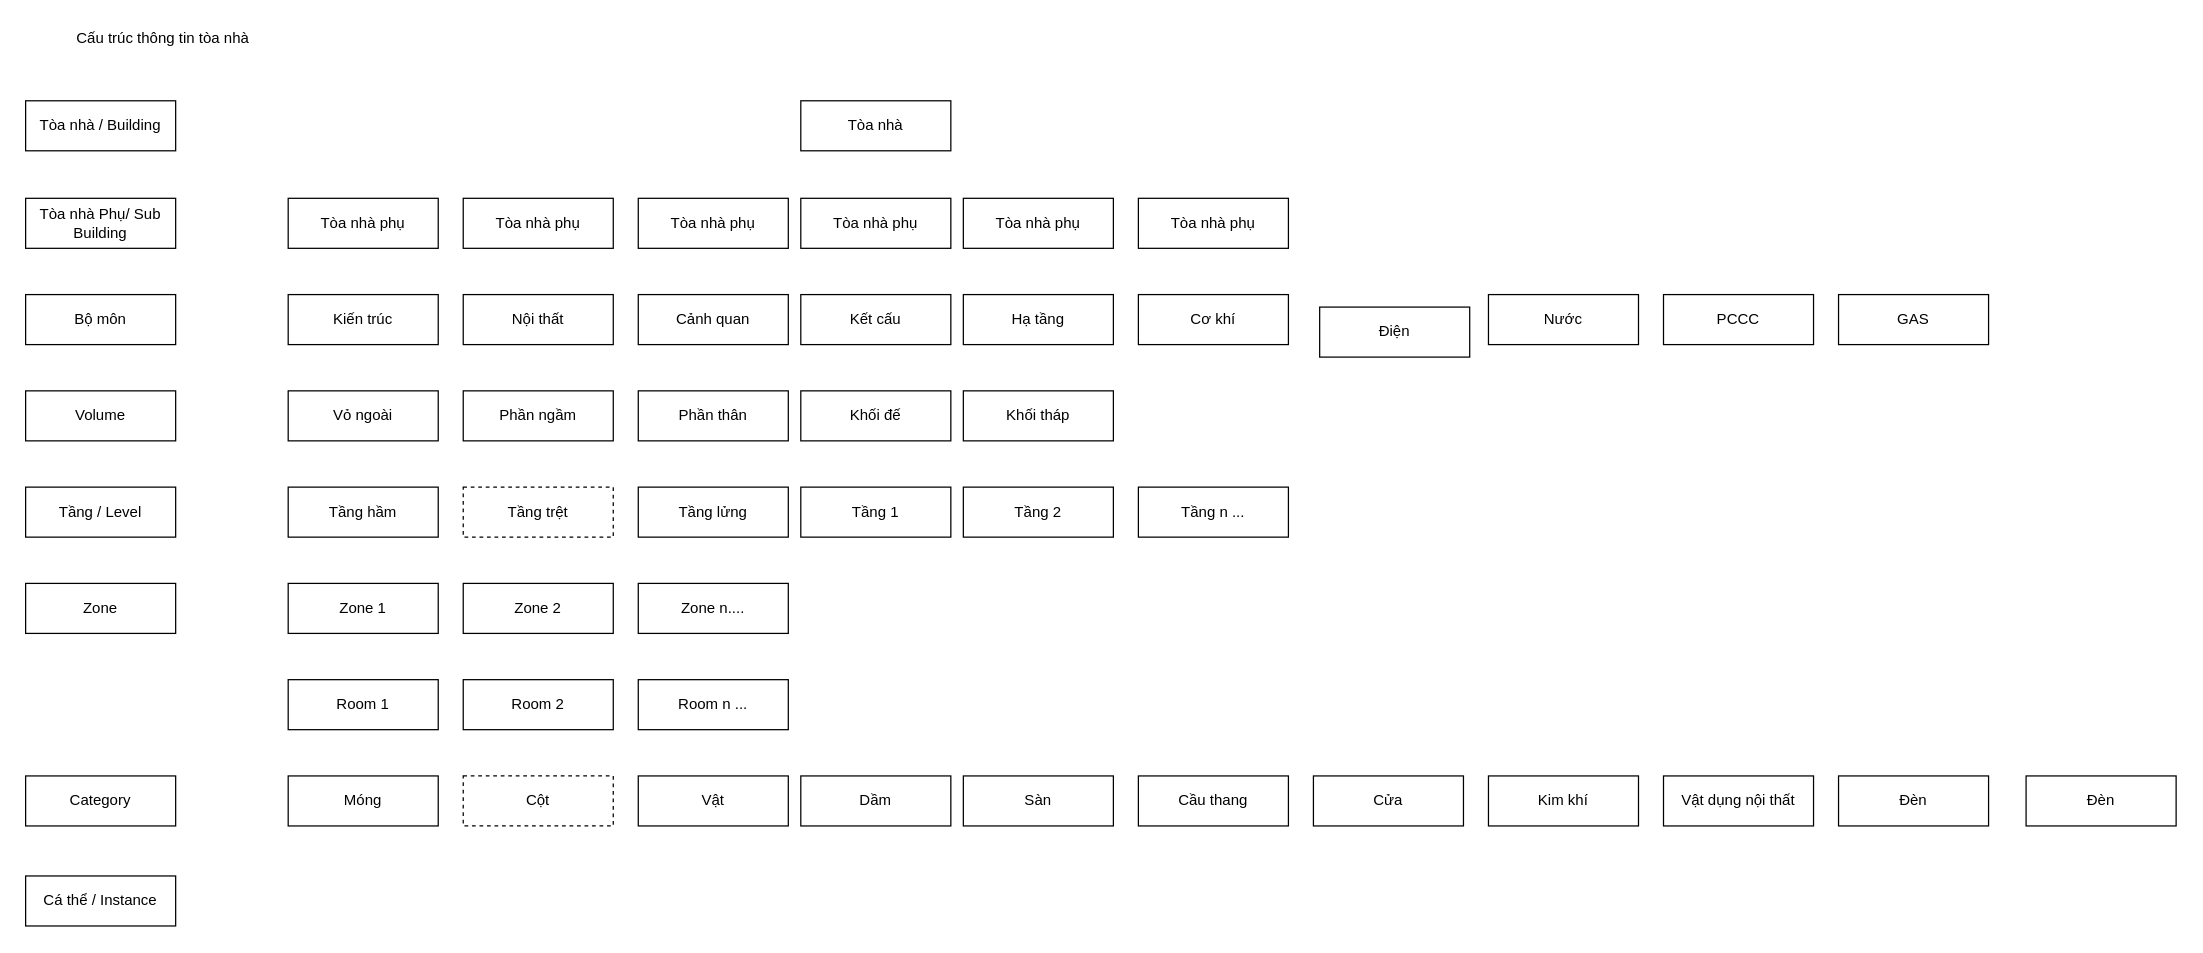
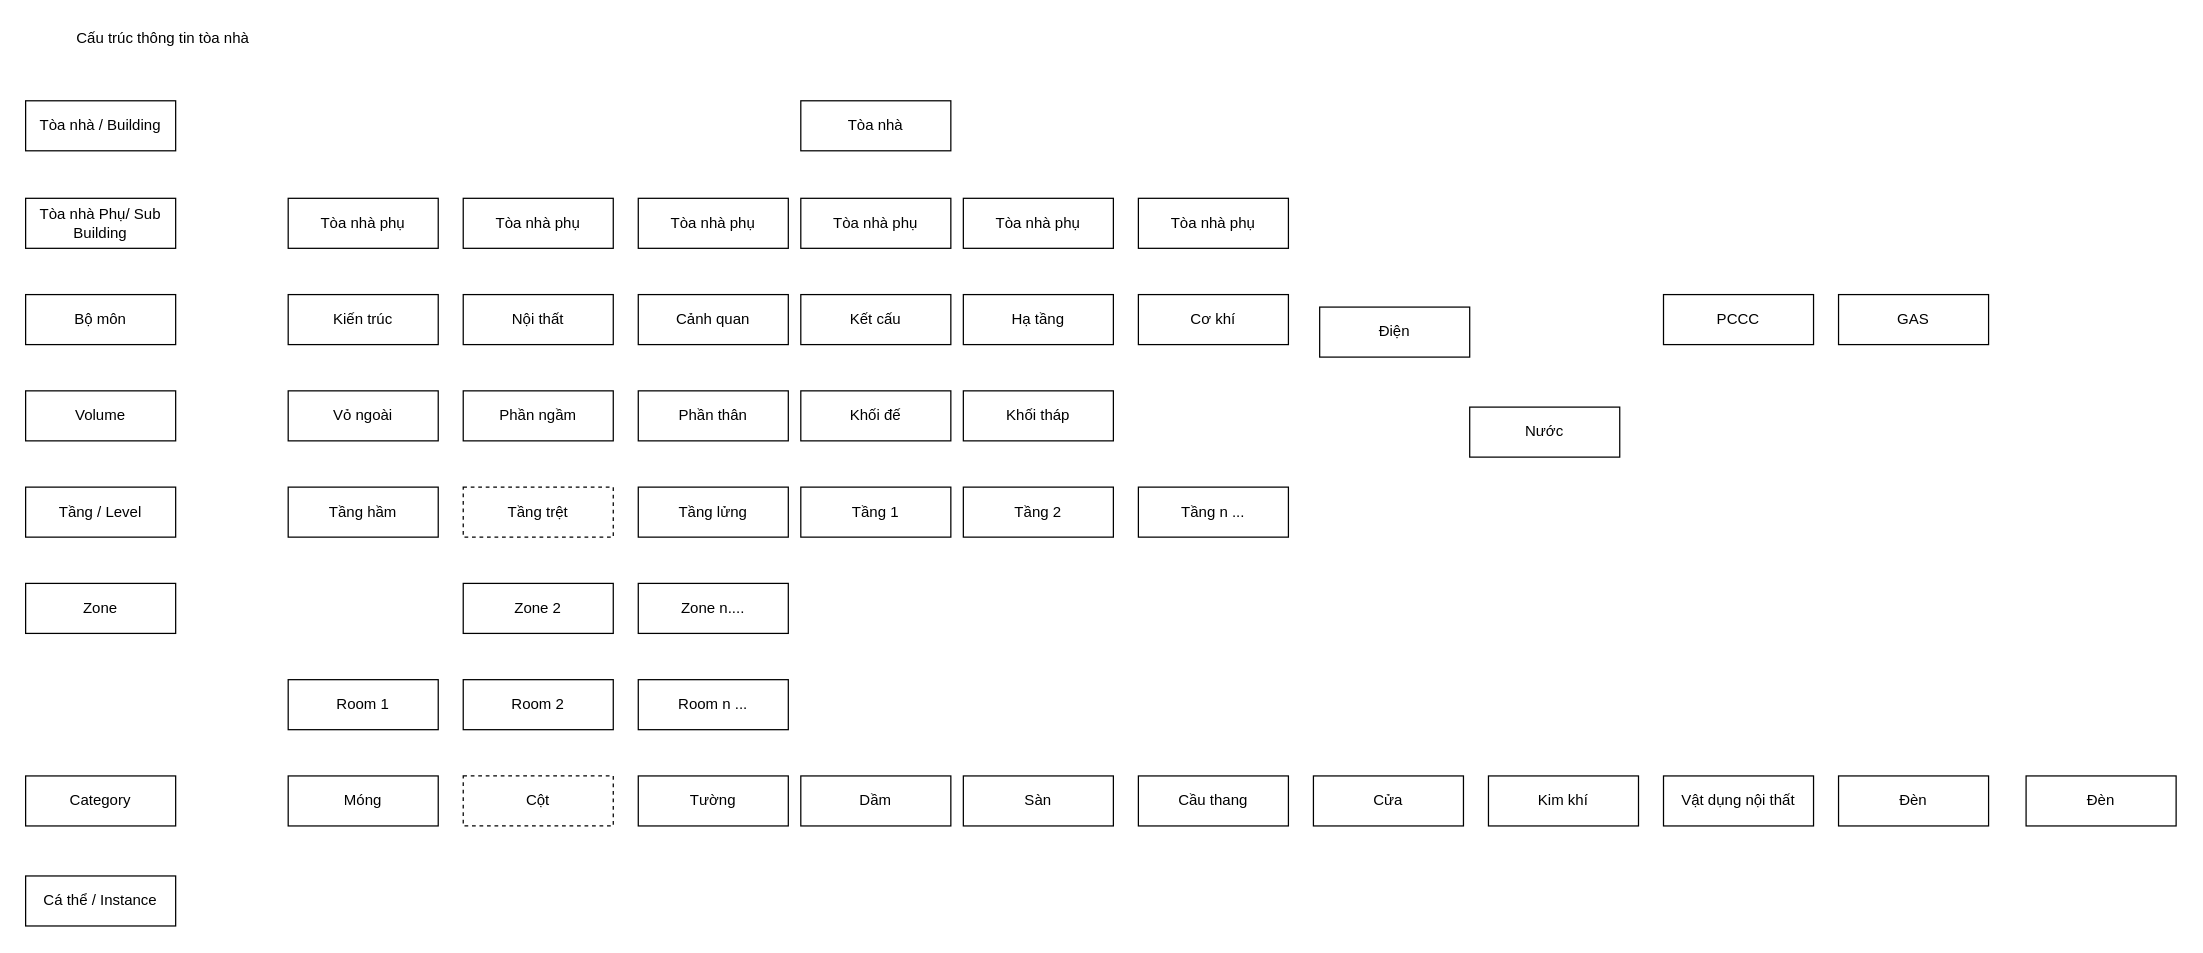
- <mxCell id="14" value="Nước" style="rounded=0;whiteSpace=wrap;html=1;" vertex="1" parent="1"><mxGeometry x="1190" y="235" width="120" height="40" as="geometry" /></mxCell>
+ <mxCell id="14" value="Nước" style="rounded=0;whiteSpace=wrap;html=1;" vertex="1" parent="1"><mxGeometry x="1175" y="325" width="120" height="40" as="geometry" /></mxCell>
- <mxCell id="31" value="Zone 1" style="rounded=0;whiteSpace=wrap;html=1;" vertex="1" parent="1"><mxGeometry x="230" y="466" width="120" height="40" as="geometry" /></mxCell>
- <mxCell id="38" value="Vật" style="rounded=0;whiteSpace=wrap;html=1;" vertex="1" parent="1"><mxGeometry x="510" y="620" width="120" height="40" as="geometry" /></mxCell>
+ <mxCell id="38" value="Tường" style="rounded=0;whiteSpace=wrap;html=1;" vertex="1" parent="1"><mxGeometry x="510" y="620" width="120" height="40" as="geometry" /></mxCell>
